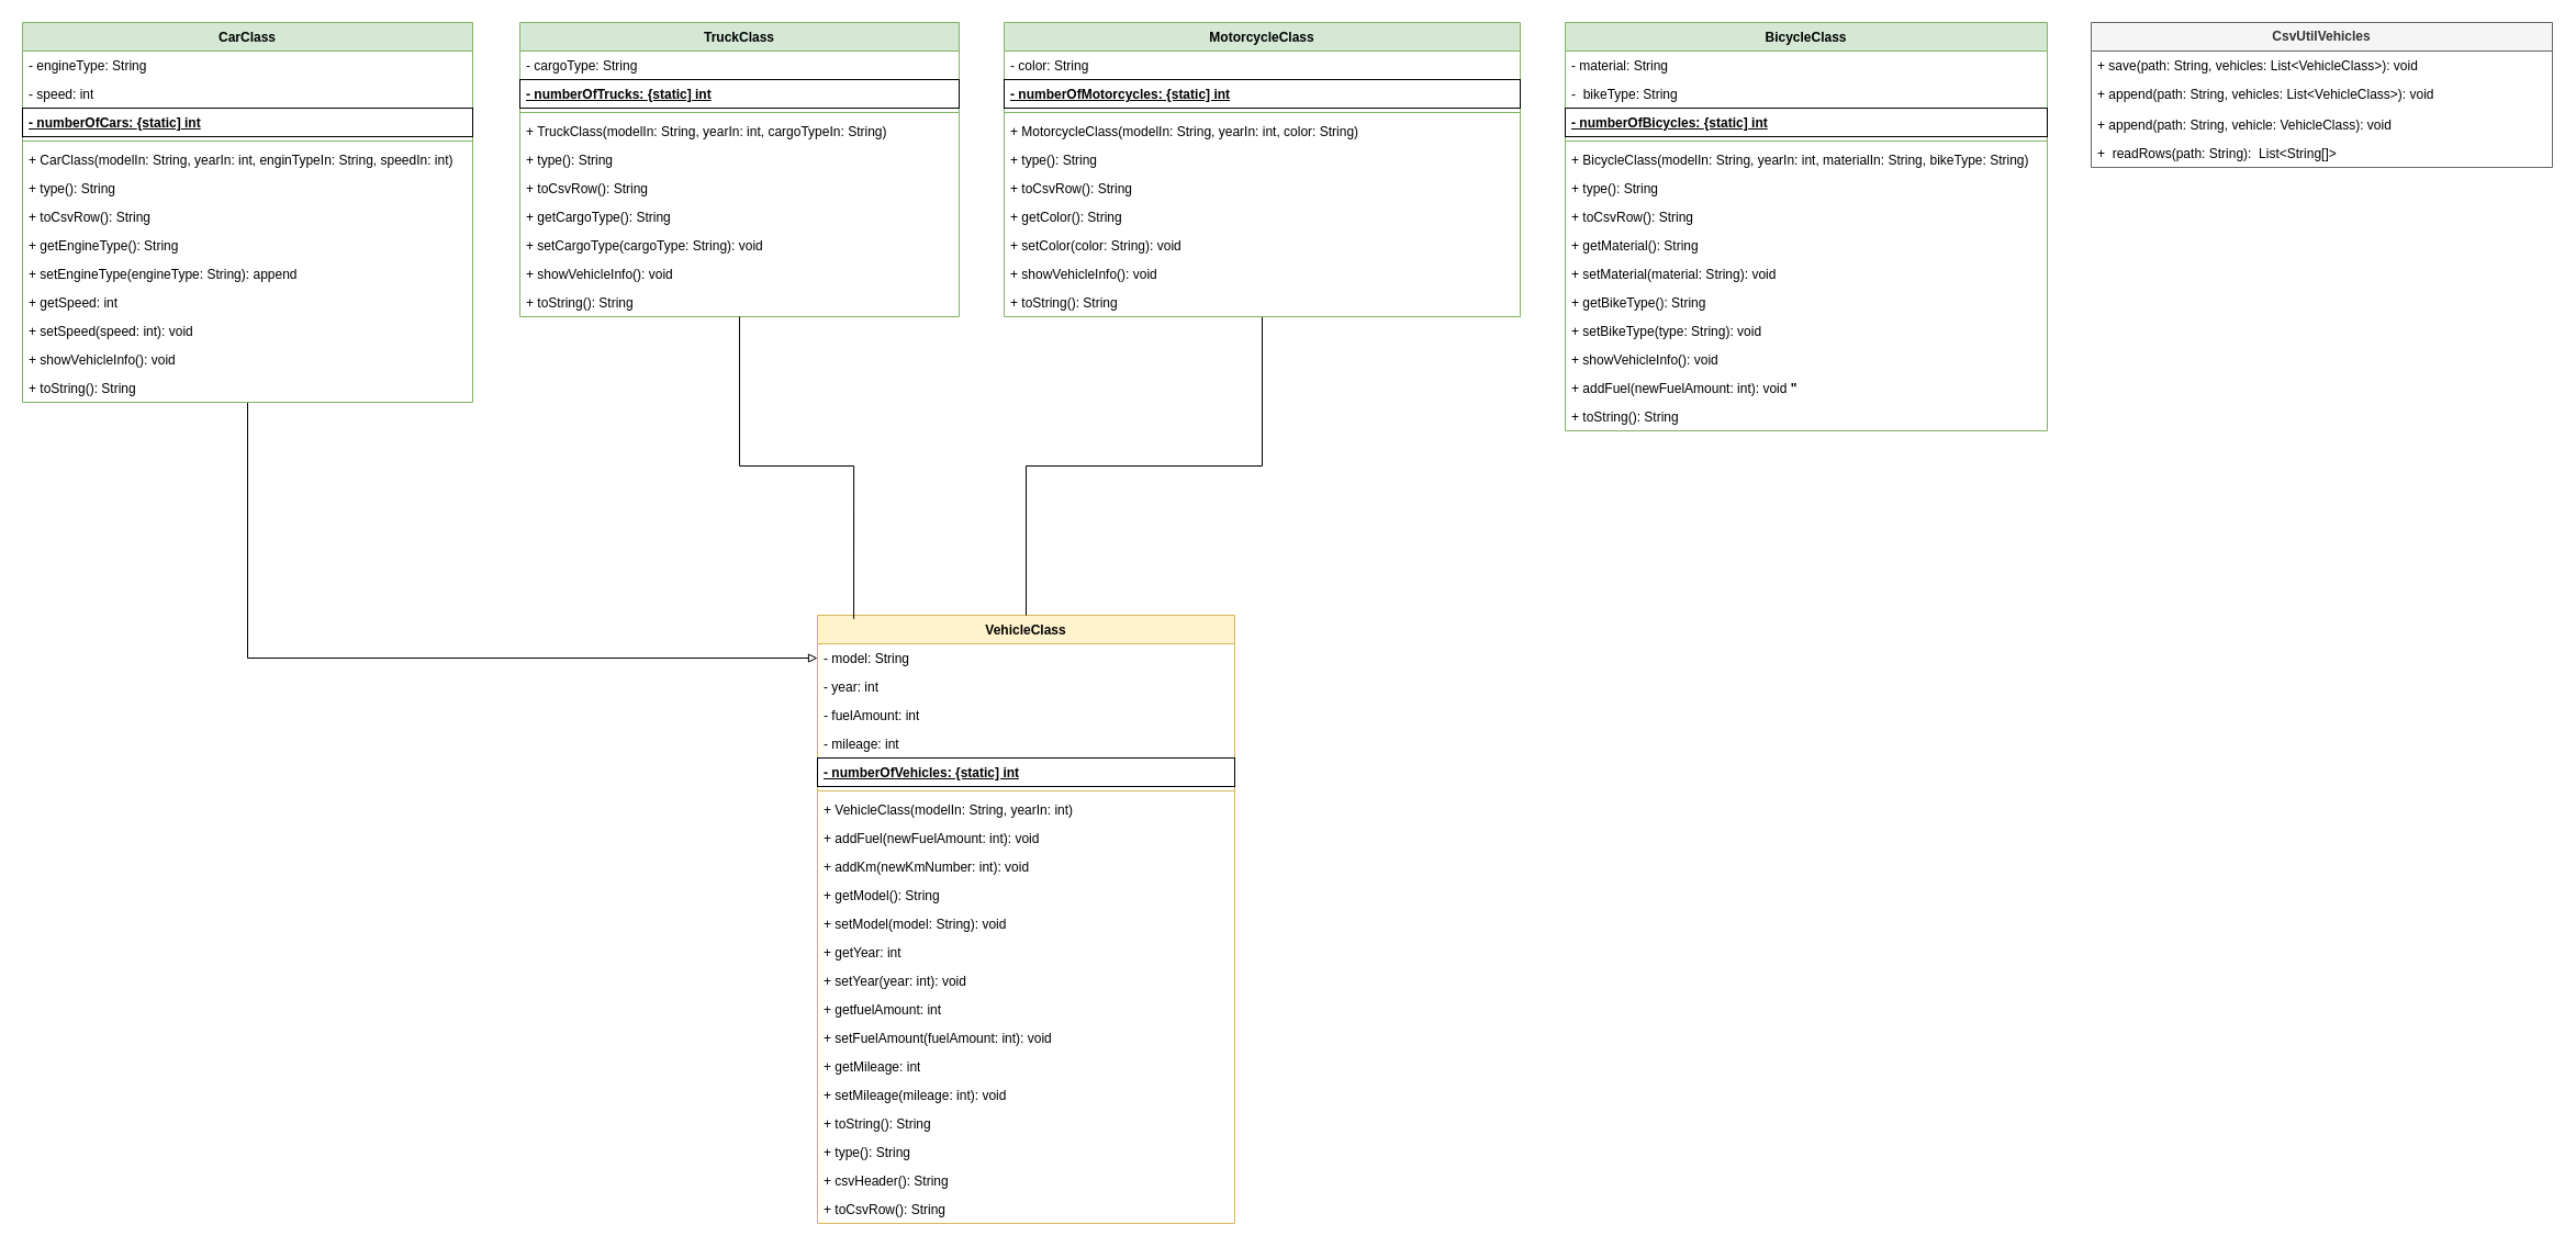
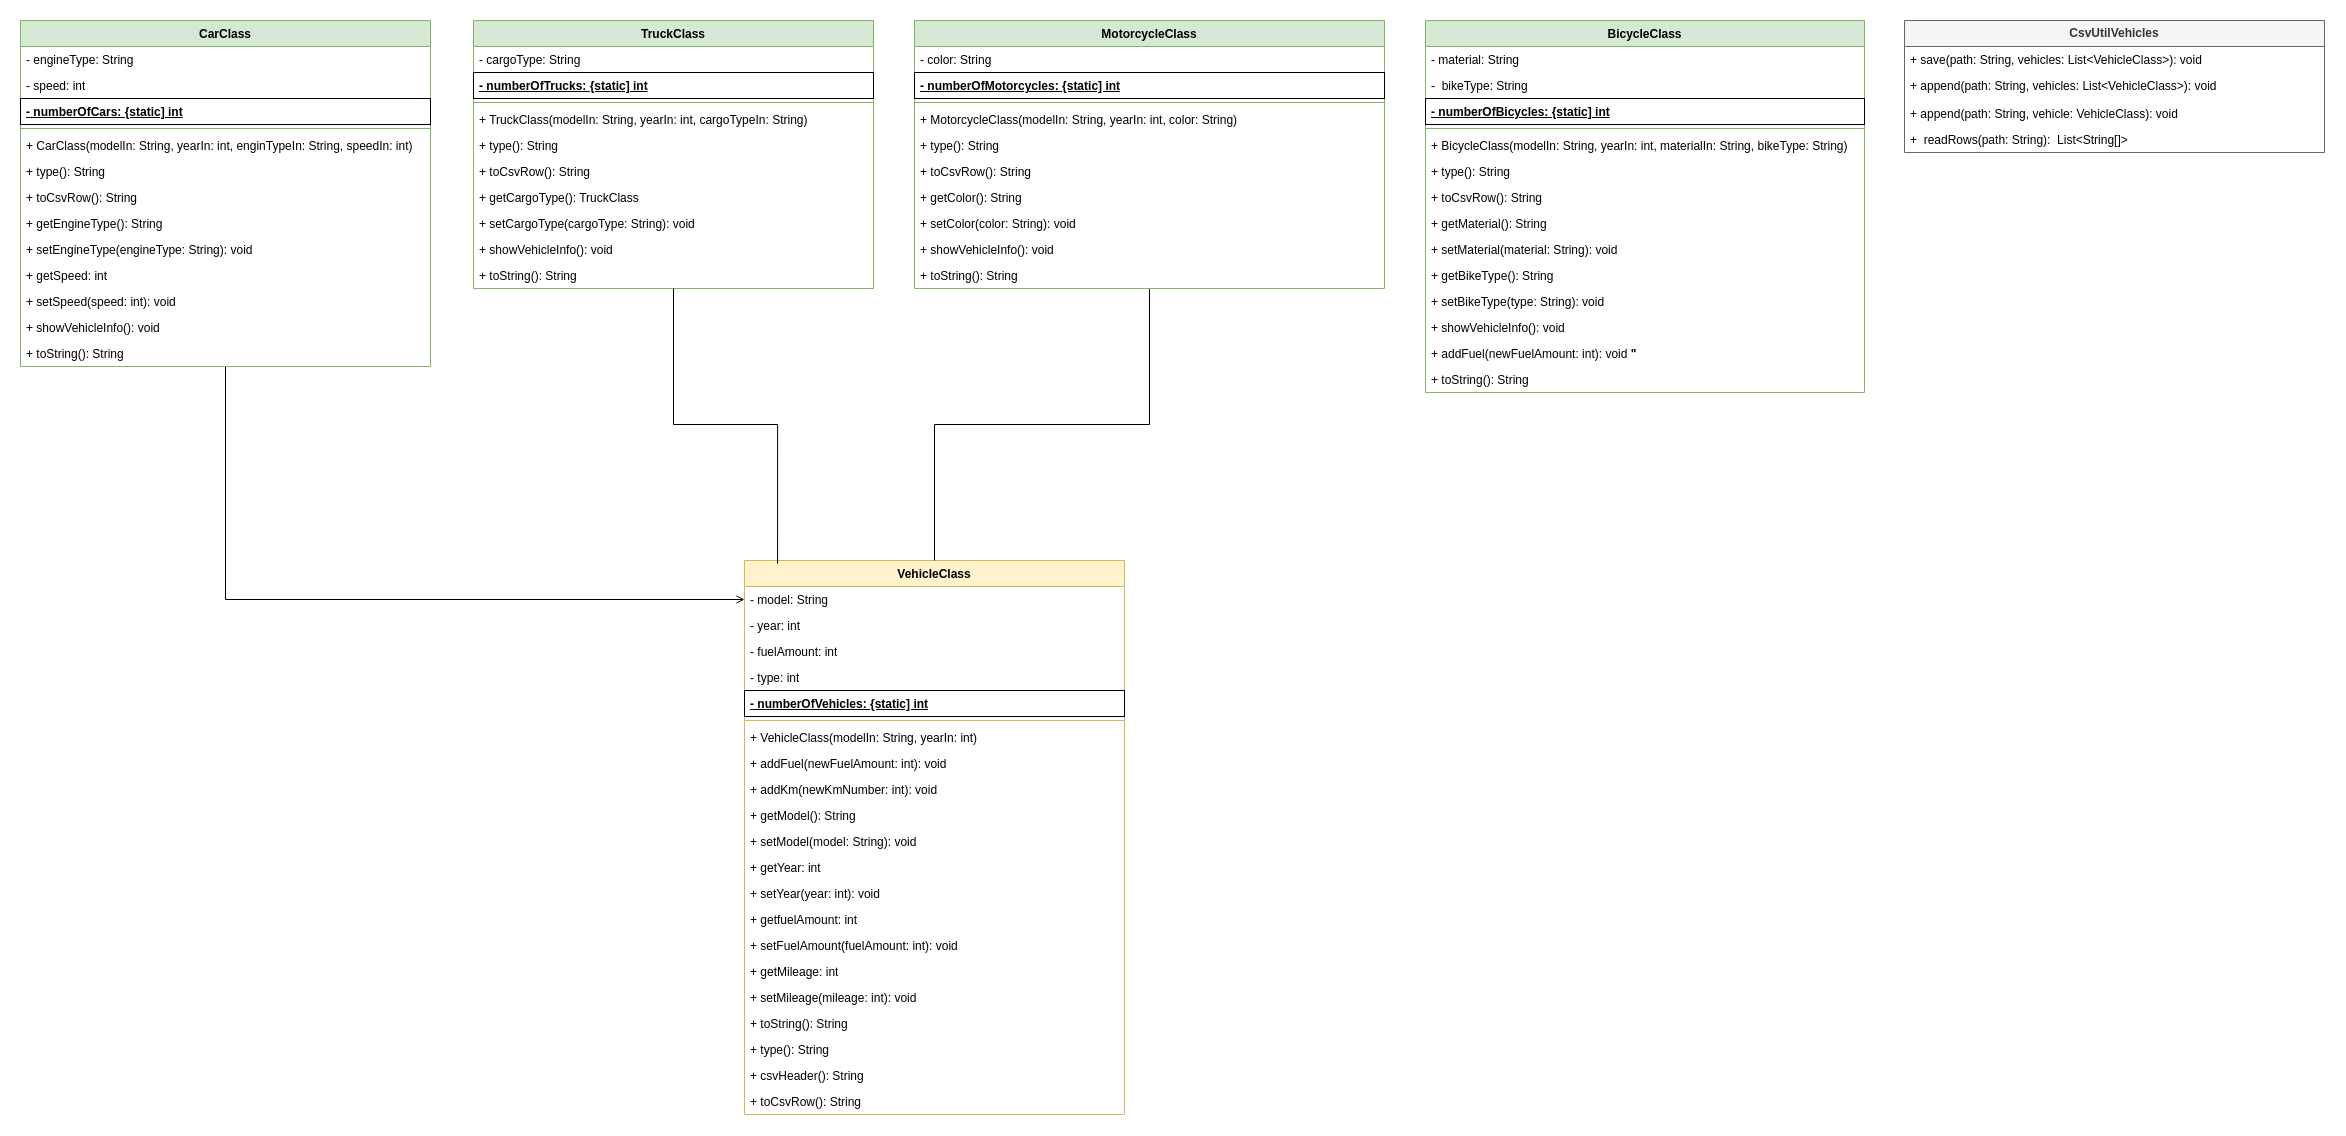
- <mxCell id="46" value="+ getCargoType(): String" style="text;strokeColor=none;fillColor=none;align=left;verticalAlign=top;spacingLeft=4;spacingRight=4;overflow=hidden;rotatable=0;points=[[0,0.5],[1,0.5]];portConstraint=eastwest;whiteSpace=wrap;html=1;" parent="39" vertex="1"><mxGeometry y="164" width="400" height="26" as="geometry" /></mxCell>
+ <mxCell id="46" value="+ getCargoType(): TruckClass" style="text;strokeColor=none;fillColor=none;align=left;verticalAlign=top;spacingLeft=4;spacingRight=4;overflow=hidden;rotatable=0;points=[[0,0.5],[1,0.5]];portConstraint=eastwest;whiteSpace=wrap;html=1;" parent="39" vertex="1"><mxGeometry y="164" width="400" height="26" as="geometry" /></mxCell>
- <mxCell id="34" value="+ setEngineType(engineType: String): append" style="text;strokeColor=none;fillColor=none;align=left;verticalAlign=top;spacingLeft=4;spacingRight=4;overflow=hidden;rotatable=0;points=[[0,0.5],[1,0.5]];portConstraint=eastwest;whiteSpace=wrap;html=1;" parent="25" vertex="1"><mxGeometry y="216" width="410" height="26" as="geometry" /></mxCell>
+ <mxCell id="34" value="+ setEngineType(engineType: String): void" style="text;strokeColor=none;fillColor=none;align=left;verticalAlign=top;spacingLeft=4;spacingRight=4;overflow=hidden;rotatable=0;points=[[0,0.5],[1,0.5]];portConstraint=eastwest;whiteSpace=wrap;html=1;" parent="25" vertex="1"><mxGeometry y="216" width="410" height="26" as="geometry" /></mxCell>
- <mxCell id="24" style="edgeStyle=orthogonalEdgeStyle;rounded=0;orthogonalLoop=1;jettySize=auto;html=1;entryX=0;entryY=0.5;entryDx=0;entryDy=0;endArrow=block;endFill=0;" parent="1" source="25" target="3" edge="1"><mxGeometry relative="1" as="geometry" /></mxCell>
+ <mxCell id="24" style="edgeStyle=orthogonalEdgeStyle;rounded=0;orthogonalLoop=1;jettySize=auto;html=1;entryX=0;entryY=0.5;entryDx=0;entryDy=0;endArrow=open;endFill=0;" parent="1" source="25" target="3" edge="1"><mxGeometry relative="1" as="geometry" /></mxCell>
- <mxCell id="6" value="- mileage: int" style="text;strokeColor=none;fillColor=none;align=left;verticalAlign=top;spacingLeft=4;spacingRight=4;overflow=hidden;rotatable=0;points=[[0,0.5],[1,0.5]];portConstraint=eastwest;whiteSpace=wrap;html=1;" parent="2" vertex="1"><mxGeometry y="104" width="380" height="26" as="geometry" /></mxCell>
+ <mxCell id="6" value="- type: int" style="text;strokeColor=none;fillColor=none;align=left;verticalAlign=top;spacingLeft=4;spacingRight=4;overflow=hidden;rotatable=0;points=[[0,0.5],[1,0.5]];portConstraint=eastwest;whiteSpace=wrap;html=1;" parent="2" vertex="1"><mxGeometry y="104" width="380" height="26" as="geometry" /></mxCell>
